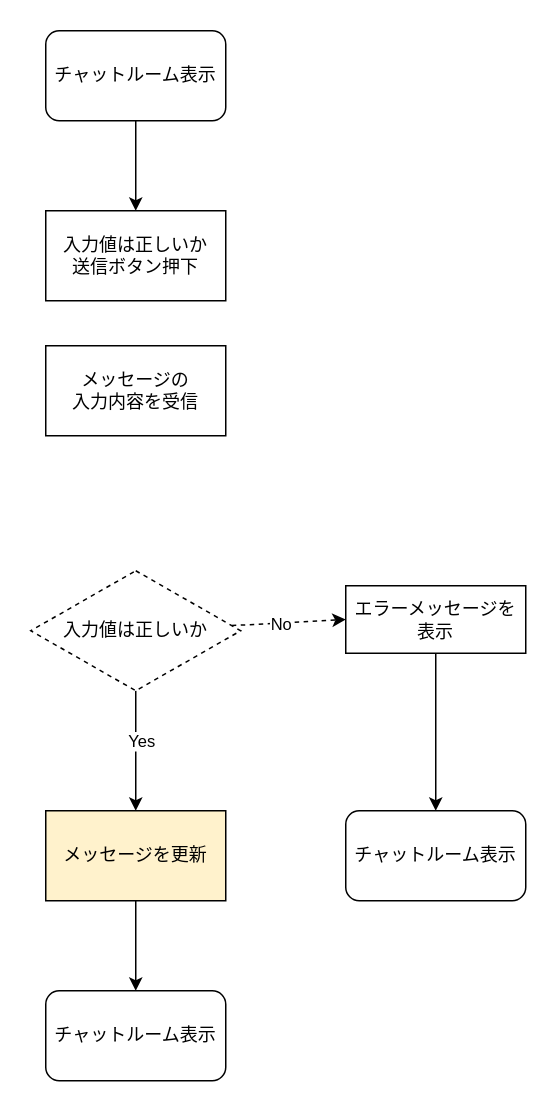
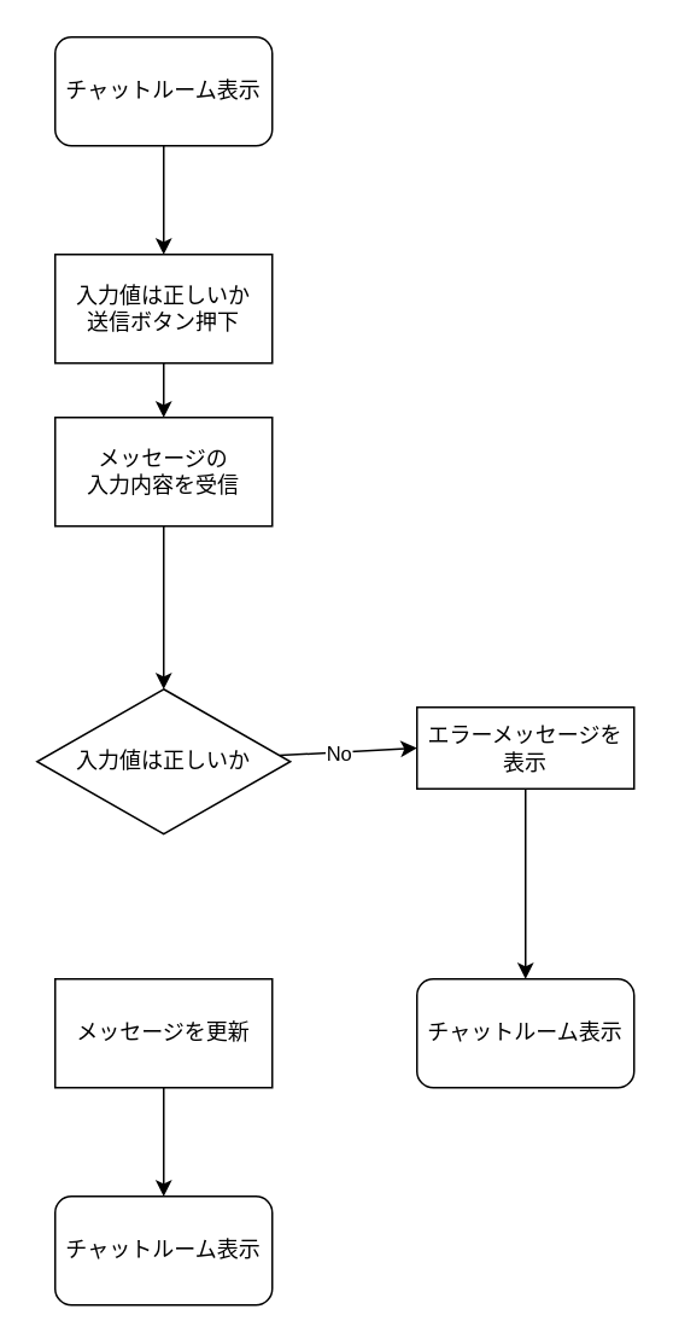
+ <mxCell id="2" style="edgeStyle=none;html=1;entryX=0.5;entryY=0;entryDx=0;entryDy=0;" edge="1" parent="1" source="3" target="12"><mxGeometry relative="1" as="geometry" /></mxCell>
+ <mxCell id="11" style="edgeStyle=none;html=1;entryX=0.5;entryY=0;entryDx=0;entryDy=0;" edge="1" parent="1" source="12" target="10"><mxGeometry relative="1" as="geometry" /></mxCell>
- <mxCell id="6" style="edgeStyle=none;html=1;entryX=0;entryY=0.5;entryDx=0;entryDy=0;dashed=1;" edge="1" parent="1" source="10" target="14"><mxGeometry relative="1" as="geometry"><mxPoint x="240" y="420" as="targetPoint" /></mxGeometry></mxCell>
+ <mxCell id="6" style="edgeStyle=none;html=1;entryX=0;entryY=0.5;entryDx=0;entryDy=0;" edge="1" parent="1" source="10" target="14"><mxGeometry relative="1" as="geometry"><mxPoint x="240" y="420" as="targetPoint" /></mxGeometry></mxCell>
- <mxCell id="10" value="入力値は正しいか" style="rhombus;whiteSpace=wrap;html=1;dashed=1;" vertex="1" parent="1"><mxGeometry x="20" y="380" width="140" height="80" as="geometry" /></mxCell>
+ <mxCell id="10" value="入力値は正しいか" style="rhombus;whiteSpace=wrap;html=1;" vertex="1" parent="1"><mxGeometry x="20" y="380" width="140" height="80" as="geometry" /></mxCell>
- <mxCell id="8" style="edgeStyle=none;html=1;entryX=0.5;entryY=0;entryDx=0;entryDy=0;" edge="1" parent="1" source="10" target="17"><mxGeometry relative="1" as="geometry"><mxPoint x="90" y="520" as="targetPoint" /></mxGeometry></mxCell>
- <mxCell id="9" value="Yes" style="edgeLabel;html=1;align=center;verticalAlign=middle;resizable=0;points=[];" vertex="1" connectable="0" parent="8"><mxGeometry x="-0.175" y="3" relative="1" as="geometry"><mxPoint as="offset" /></mxGeometry></mxCell>
- <mxCell id="17" value="メッセージを更新" style="rounded=0;whiteSpace=wrap;html=1;fillColor=#fff2cc;" vertex="1" parent="1"><mxGeometry x="30" y="540" width="120" height="60" as="geometry" /></mxCell>
+ <mxCell id="17" value="メッセージを更新" style="rounded=0;whiteSpace=wrap;html=1;" vertex="1" parent="1"><mxGeometry x="30" y="540" width="120" height="60" as="geometry" /></mxCell>
